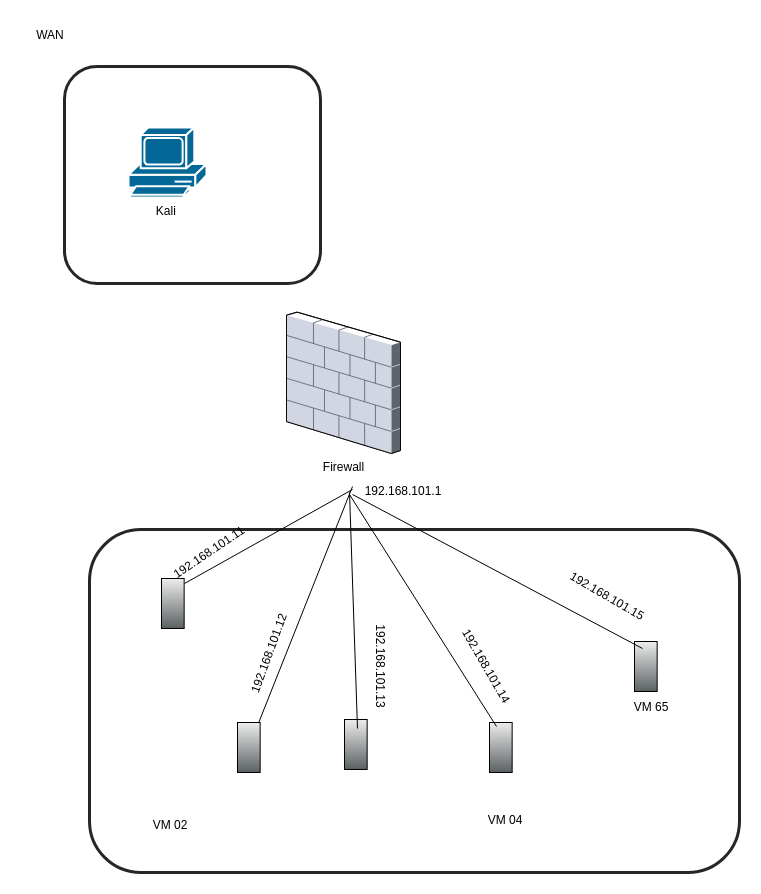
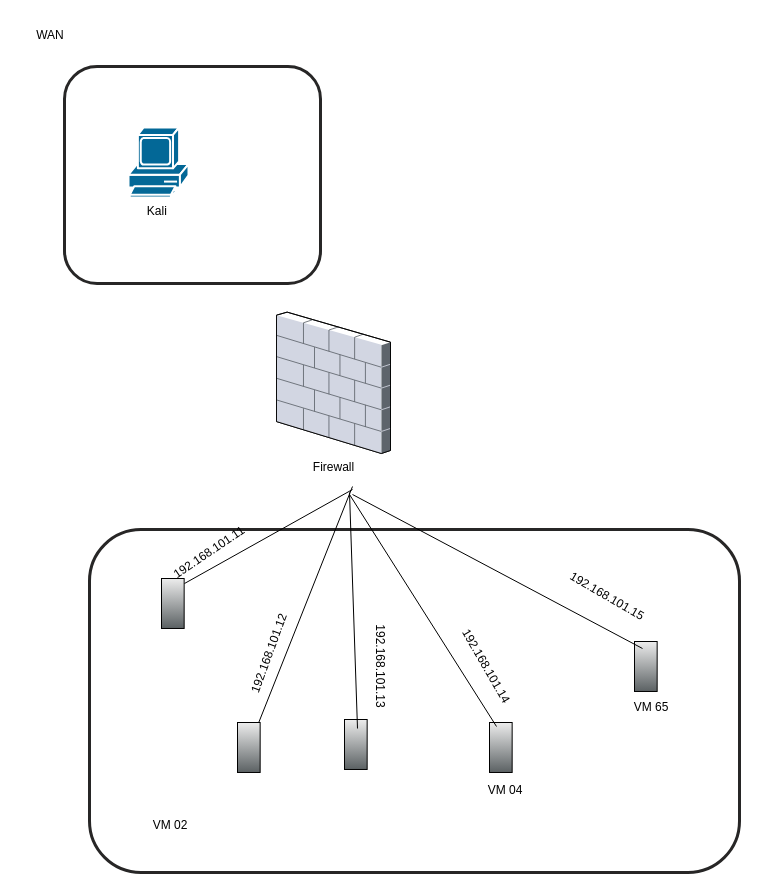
- <mxCell id="4" value="Kali&amp;nbsp;" style="shape=mxgraph.cisco.computers_and_peripherals.pc;html=1;pointerEvents=1;dashed=0;fillColor=#036897;strokeColor=#ffffff;strokeWidth=2;verticalLabelPosition=bottom;verticalAlign=top;align=center;outlineConnect=0;" vertex="1" parent="1"><mxGeometry x="128" y="127" width="78" height="70" as="geometry" /></mxCell>
+ <mxCell id="4" value="Kali&amp;nbsp;" style="shape=mxgraph.cisco.computers_and_peripherals.pc;html=1;pointerEvents=1;dashed=0;fillColor=#036897;strokeColor=#ffffff;strokeWidth=2;verticalLabelPosition=bottom;verticalAlign=top;align=center;outlineConnect=0;" vertex="1" parent="1"><mxGeometry x="128" y="127" width="60" height="70" as="geometry" /></mxCell>
- <mxCell id="10" value="Firewall" style="verticalLabelPosition=bottom;sketch=0;aspect=fixed;html=1;verticalAlign=top;strokeColor=none;align=center;outlineConnect=0;shape=mxgraph.citrix.firewall;" vertex="1" parent="1"><mxGeometry x="286" y="311.64" width="114" height="141.36" as="geometry" /></mxCell>
+ <mxCell id="10" value="Firewall" style="verticalLabelPosition=bottom;sketch=0;aspect=fixed;html=1;verticalAlign=top;strokeColor=none;align=center;outlineConnect=0;shape=mxgraph.citrix.firewall;" vertex="1" parent="1"><mxGeometry x="276" y="311.64" width="114" height="141.36" as="geometry" /></mxCell>
- <mxCell id="20" value="192.168.101.1" style="text;html=1;align=center;verticalAlign=middle;whiteSpace=wrap;rounded=0;" vertex="1" parent="1"><mxGeometry x="373" y="476" width="60" height="30" as="geometry" /></mxCell>
- <mxCell id="13" value="VM 04" style="text;html=1;align=center;verticalAlign=middle;whiteSpace=wrap;rounded=0;" vertex="1" parent="1"><mxGeometry x="475" y="805" width="60" height="30" as="geometry" /></mxCell>
+ <mxCell id="13" value="VM 04" style="text;html=1;align=center;verticalAlign=middle;whiteSpace=wrap;rounded=0;" vertex="1" parent="1"><mxGeometry x="475" y="775" width="60" height="30" as="geometry" /></mxCell>
